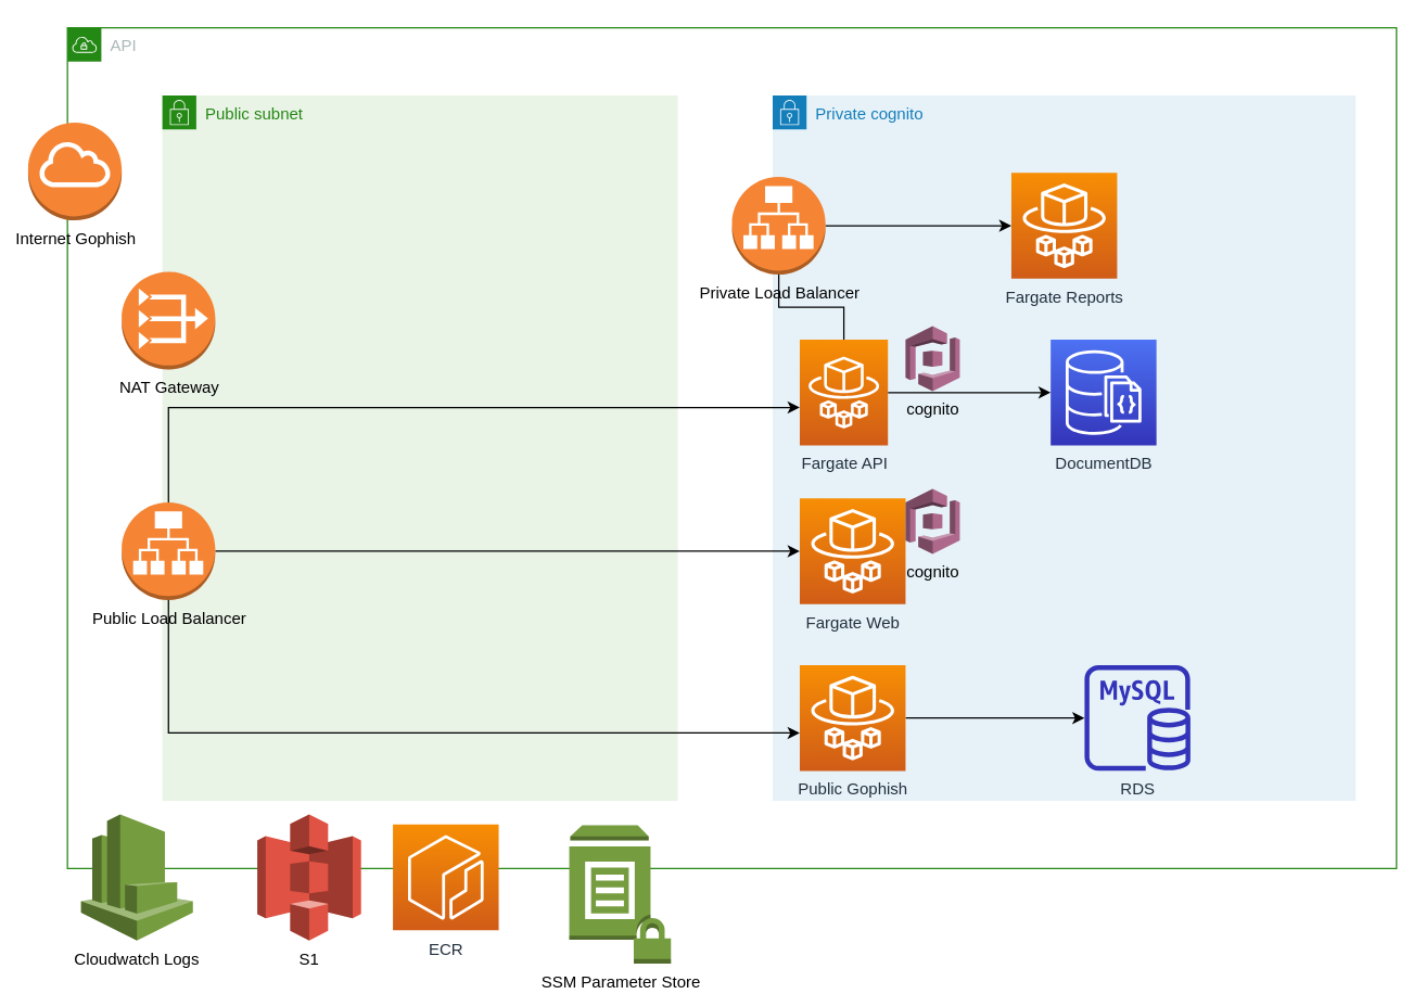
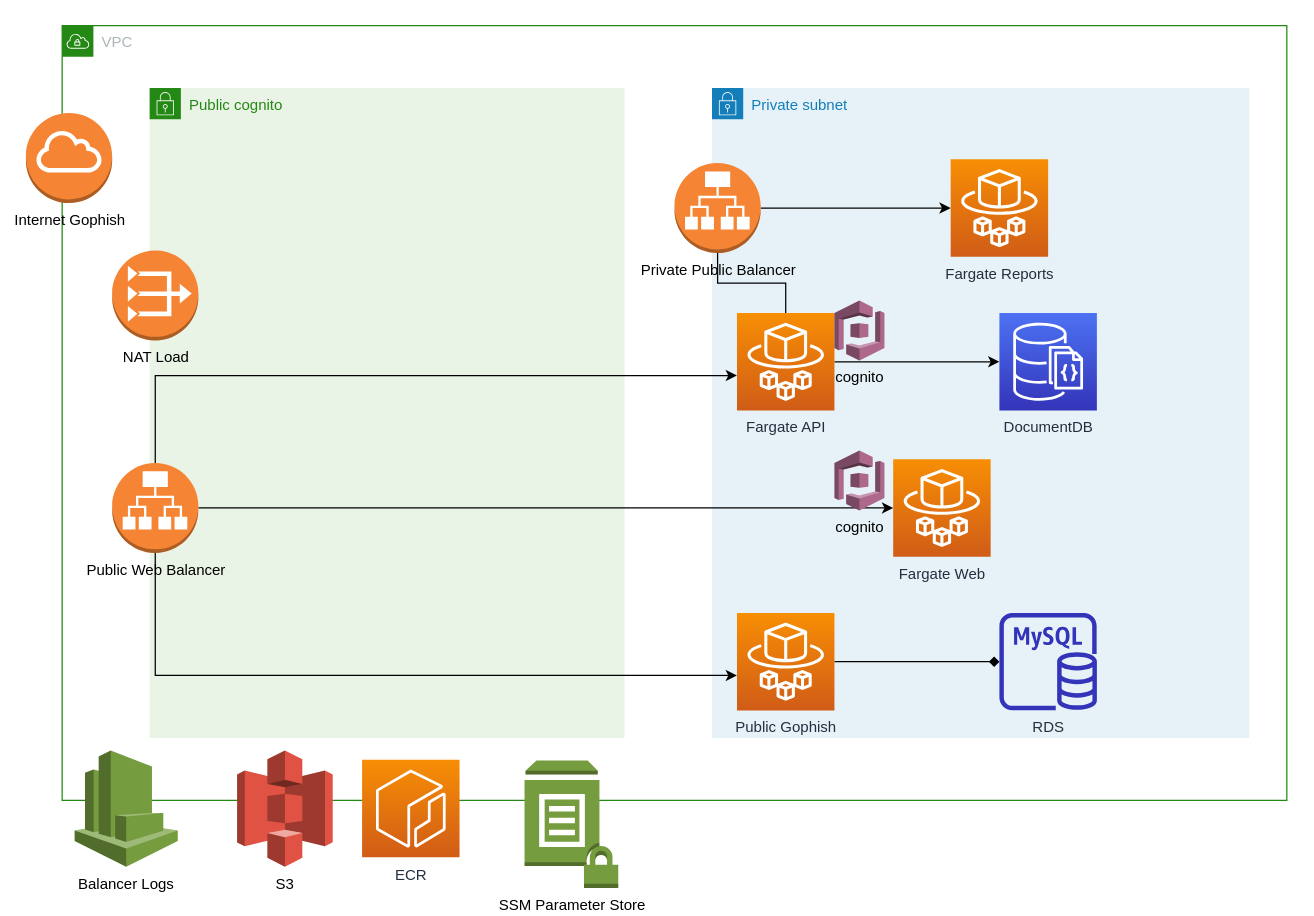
- <mxCell id="2" value="API" style="points=[[0,0],[0.25,0],[0.5,0],[0.75,0],[1,0],[1,0.25],[1,0.5],[1,0.75],[1,1],[0.75,1],[0.5,1],[0.25,1],[0,1],[0,0.75],[0,0.5],[0,0.25]];outlineConnect=0;gradientColor=none;html=1;whiteSpace=wrap;fontSize=12;fontStyle=0;shape=mxgraph.aws4.group;grIcon=mxgraph.aws4.group_vpc;strokeColor=#248814;fillColor=none;verticalAlign=top;align=left;spacingLeft=30;fontColor=#AAB7B8;dashed=0;" vertex="1" parent="1"><mxGeometry x="49" y="20" width="980" height="620" as="geometry" /></mxCell>
+ <mxCell id="2" value="VPC" style="points=[[0,0],[0.25,0],[0.5,0],[0.75,0],[1,0],[1,0.25],[1,0.5],[1,0.75],[1,1],[0.75,1],[0.5,1],[0.25,1],[0,1],[0,0.75],[0,0.5],[0,0.25]];outlineConnect=0;gradientColor=none;html=1;whiteSpace=wrap;fontSize=12;fontStyle=0;shape=mxgraph.aws4.group;grIcon=mxgraph.aws4.group_vpc;strokeColor=#248814;fillColor=none;verticalAlign=top;align=left;spacingLeft=30;fontColor=#AAB7B8;dashed=0;" vertex="1" parent="1"><mxGeometry x="49" y="20" width="980" height="620" as="geometry" /></mxCell>
- <mxCell id="3" value="Public subnet" style="points=[[0,0],[0.25,0],[0.5,0],[0.75,0],[1,0],[1,0.25],[1,0.5],[1,0.75],[1,1],[0.75,1],[0.5,1],[0.25,1],[0,1],[0,0.75],[0,0.5],[0,0.25]];outlineConnect=0;gradientColor=none;html=1;whiteSpace=wrap;fontSize=12;fontStyle=0;shape=mxgraph.aws4.group;grIcon=mxgraph.aws4.group_security_group;grStroke=0;strokeColor=#248814;fillColor=#E9F3E6;verticalAlign=top;align=left;spacingLeft=30;fontColor=#248814;dashed=0;" vertex="1" parent="1"><mxGeometry x="119" y="70" width="380" height="520" as="geometry" /></mxCell>
+ <mxCell id="3" value="Public cognito" style="points=[[0,0],[0.25,0],[0.5,0],[0.75,0],[1,0],[1,0.25],[1,0.5],[1,0.75],[1,1],[0.75,1],[0.5,1],[0.25,1],[0,1],[0,0.75],[0,0.5],[0,0.25]];outlineConnect=0;gradientColor=none;html=1;whiteSpace=wrap;fontSize=12;fontStyle=0;shape=mxgraph.aws4.group;grIcon=mxgraph.aws4.group_security_group;grStroke=0;strokeColor=#248814;fillColor=#E9F3E6;verticalAlign=top;align=left;spacingLeft=30;fontColor=#248814;dashed=0;" vertex="1" parent="1"><mxGeometry x="119" y="70" width="380" height="520" as="geometry" /></mxCell>
- <mxCell id="4" value="Private cognito" style="points=[[0,0],[0.25,0],[0.5,0],[0.75,0],[1,0],[1,0.25],[1,0.5],[1,0.75],[1,1],[0.75,1],[0.5,1],[0.25,1],[0,1],[0,0.75],[0,0.5],[0,0.25]];outlineConnect=0;gradientColor=none;html=1;whiteSpace=wrap;fontSize=12;fontStyle=0;shape=mxgraph.aws4.group;grIcon=mxgraph.aws4.group_security_group;grStroke=0;strokeColor=#147EBA;fillColor=#E6F2F8;verticalAlign=top;align=left;spacingLeft=30;fontColor=#147EBA;dashed=0;" vertex="1" parent="1"><mxGeometry x="569" y="70" width="430" height="520" as="geometry" /></mxCell>
+ <mxCell id="4" value="Private subnet" style="points=[[0,0],[0.25,0],[0.5,0],[0.75,0],[1,0],[1,0.25],[1,0.5],[1,0.75],[1,1],[0.75,1],[0.5,1],[0.25,1],[0,1],[0,0.75],[0,0.5],[0,0.25]];outlineConnect=0;gradientColor=none;html=1;whiteSpace=wrap;fontSize=12;fontStyle=0;shape=mxgraph.aws4.group;grIcon=mxgraph.aws4.group_security_group;grStroke=0;strokeColor=#147EBA;fillColor=#E6F2F8;verticalAlign=top;align=left;spacingLeft=30;fontColor=#147EBA;dashed=0;" vertex="1" parent="1"><mxGeometry x="569" y="70" width="430" height="520" as="geometry" /></mxCell>
- <mxCell id="17" value="Fargate Reports" style="outlineConnect=0;fontColor=#232F3E;gradientColor=#F78E04;gradientDirection=north;fillColor=#D05C17;strokeColor=#ffffff;dashed=0;verticalLabelPosition=bottom;verticalAlign=top;align=center;html=1;fontSize=12;fontStyle=0;aspect=fixed;shape=mxgraph.aws4.resourceIcon;resIcon=mxgraph.aws4.fargate;" vertex="1" parent="1"><mxGeometry x="745" y="127" width="78" height="78" as="geometry" /></mxCell>
+ <mxCell id="17" value="Fargate Reports" style="outlineConnect=0;fontColor=#232F3E;gradientColor=#F78E04;gradientDirection=north;fillColor=#D05C17;strokeColor=#ffffff;dashed=0;verticalLabelPosition=bottom;verticalAlign=top;align=center;html=1;fontSize=12;fontStyle=0;aspect=fixed;shape=mxgraph.aws4.resourceIcon;resIcon=mxgraph.aws4.fargate;" vertex="1" parent="1"><mxGeometry x="760" y="127" width="78" height="78" as="geometry" /></mxCell>
- <mxCell id="10" value="Private Load Balancer" style="outlineConnect=0;dashed=0;verticalLabelPosition=bottom;verticalAlign=top;align=center;html=1;shape=mxgraph.aws3.application_load_balancer;fillColor=#F58534;gradientColor=none;" vertex="1" parent="1"><mxGeometry x="539" y="130" width="69" height="72" as="geometry" /></mxCell>
+ <mxCell id="10" value="Private Public Balancer" style="outlineConnect=0;dashed=0;verticalLabelPosition=bottom;verticalAlign=top;align=center;html=1;shape=mxgraph.aws3.application_load_balancer;fillColor=#F58534;gradientColor=none;" vertex="1" parent="1"><mxGeometry x="539" y="130" width="69" height="72" as="geometry" /></mxCell>
- <mxCell id="23" value="NAT Gateway" style="outlineConnect=0;dashed=0;verticalLabelPosition=bottom;verticalAlign=top;align=center;html=1;shape=mxgraph.aws3.vpc_nat_gateway;fillColor=#F58534;gradientColor=none;" vertex="1" parent="1"><mxGeometry x="89" y="200" width="69" height="72" as="geometry" /></mxCell>
+ <mxCell id="23" value="NAT Load" style="outlineConnect=0;dashed=0;verticalLabelPosition=bottom;verticalAlign=top;align=center;html=1;shape=mxgraph.aws3.vpc_nat_gateway;fillColor=#F58534;gradientColor=none;" vertex="1" parent="1"><mxGeometry x="89" y="200" width="69" height="72" as="geometry" /></mxCell>
- <mxCell id="13" value="Fargate API&lt;br&gt;" style="outlineConnect=0;fontColor=#232F3E;gradientColor=#F78E04;gradientDirection=north;fillColor=#D05C17;strokeColor=#ffffff;dashed=0;verticalLabelPosition=bottom;verticalAlign=top;align=center;html=1;fontSize=12;fontStyle=0;aspect=fixed;shape=mxgraph.aws4.resourceIcon;resIcon=mxgraph.aws4.fargate;" vertex="1" parent="1"><mxGeometry x="589" y="250" width="65" height="78" as="geometry" /></mxCell>
+ <mxCell id="13" value="Fargate API&lt;br&gt;" style="outlineConnect=0;fontColor=#232F3E;gradientColor=#F78E04;gradientDirection=north;fillColor=#D05C17;strokeColor=#ffffff;dashed=0;verticalLabelPosition=bottom;verticalAlign=top;align=center;html=1;fontSize=12;fontStyle=0;aspect=fixed;shape=mxgraph.aws4.resourceIcon;resIcon=mxgraph.aws4.fargate;" vertex="1" parent="1"><mxGeometry x="589" y="250" width="78" height="78" as="geometry" /></mxCell>
- <mxCell id="26" value="DocumentDB" style="outlineConnect=0;fontColor=#232F3E;gradientColor=#4D72F3;gradientDirection=north;fillColor=#3334B9;strokeColor=#ffffff;dashed=0;verticalLabelPosition=bottom;verticalAlign=top;align=center;html=1;fontSize=12;fontStyle=0;aspect=fixed;shape=mxgraph.aws4.resourceIcon;resIcon=mxgraph.aws4.documentdb_with_mongodb_compatibility;" vertex="1" parent="1"><mxGeometry x="774" y="250" width="78" height="78" as="geometry" /></mxCell>
+ <mxCell id="26" value="DocumentDB" style="outlineConnect=0;fontColor=#232F3E;gradientColor=#4D72F3;gradientDirection=north;fillColor=#3334B9;strokeColor=#ffffff;dashed=0;verticalLabelPosition=bottom;verticalAlign=top;align=center;html=1;fontSize=12;fontStyle=0;aspect=fixed;shape=mxgraph.aws4.resourceIcon;resIcon=mxgraph.aws4.documentdb_with_mongodb_compatibility;" vertex="1" parent="1"><mxGeometry x="799" y="250" width="78" height="78" as="geometry" /></mxCell>
- <mxCell id="14" value="Fargate Web" style="outlineConnect=0;fontColor=#232F3E;gradientColor=#F78E04;gradientDirection=north;fillColor=#D05C17;strokeColor=#ffffff;dashed=0;verticalLabelPosition=bottom;verticalAlign=top;align=center;html=1;fontSize=12;fontStyle=0;aspect=fixed;shape=mxgraph.aws4.resourceIcon;resIcon=mxgraph.aws4.fargate;" vertex="1" parent="1"><mxGeometry x="589" y="367" width="78" height="78" as="geometry" /></mxCell>
+ <mxCell id="14" value="Fargate Web" style="outlineConnect=0;fontColor=#232F3E;gradientColor=#F78E04;gradientDirection=north;fillColor=#D05C17;strokeColor=#ffffff;dashed=0;verticalLabelPosition=bottom;verticalAlign=top;align=center;html=1;fontSize=12;fontStyle=0;aspect=fixed;shape=mxgraph.aws4.resourceIcon;resIcon=mxgraph.aws4.fargate;" vertex="1" parent="1"><mxGeometry x="714" y="367" width="78" height="78" as="geometry" /></mxCell>
- <mxCell id="8" value="Public Load Balancer" style="outlineConnect=0;dashed=0;verticalLabelPosition=bottom;verticalAlign=top;align=center;html=1;shape=mxgraph.aws3.application_load_balancer;fillColor=#F58534;gradientColor=none;" vertex="1" parent="1"><mxGeometry x="89" y="370" width="69" height="72" as="geometry" /></mxCell>
+ <mxCell id="8" value="Public Web Balancer" style="outlineConnect=0;dashed=0;verticalLabelPosition=bottom;verticalAlign=top;align=center;html=1;shape=mxgraph.aws3.application_load_balancer;fillColor=#F58534;gradientColor=none;" vertex="1" parent="1"><mxGeometry x="89" y="370" width="69" height="72" as="geometry" /></mxCell>
- <mxCell id="15" style="edgeStyle=orthogonalEdgeStyle;rounded=0;orthogonalLoop=1;jettySize=auto;html=1;" edge="1" parent="1" source="16" target="25"><mxGeometry relative="1" as="geometry" /></mxCell>
+ <mxCell id="15" style="edgeStyle=orthogonalEdgeStyle;rounded=0;orthogonalLoop=1;jettySize=auto;html=1;endArrow=diamond;" edge="1" parent="1" source="16" target="25"><mxGeometry relative="1" as="geometry" /></mxCell>
- <mxCell id="20" value="Cloudwatch Logs" style="outlineConnect=0;dashed=0;verticalLabelPosition=bottom;verticalAlign=top;align=center;html=1;shape=mxgraph.aws3.cloudwatch;fillColor=#759C3E;gradientColor=none;" vertex="1" parent="1"><mxGeometry x="59" y="600" width="82.5" height="93" as="geometry" /></mxCell>
+ <mxCell id="20" value="Balancer Logs" style="outlineConnect=0;dashed=0;verticalLabelPosition=bottom;verticalAlign=top;align=center;html=1;shape=mxgraph.aws3.cloudwatch;fillColor=#759C3E;gradientColor=none;" vertex="1" parent="1"><mxGeometry x="59" y="600" width="82.5" height="93" as="geometry" /></mxCell>
- <mxCell id="21" value="S1" style="outlineConnect=0;dashed=0;verticalLabelPosition=bottom;verticalAlign=top;align=center;html=1;shape=mxgraph.aws3.s3;fillColor=#E05243;gradientColor=none;" vertex="1" parent="1"><mxGeometry x="189" y="600" width="76.5" height="93" as="geometry" /></mxCell>
+ <mxCell id="21" value="S3" style="outlineConnect=0;dashed=0;verticalLabelPosition=bottom;verticalAlign=top;align=center;html=1;shape=mxgraph.aws3.s3;fillColor=#E05243;gradientColor=none;" vertex="1" parent="1"><mxGeometry x="189" y="600" width="76.5" height="93" as="geometry" /></mxCell>
